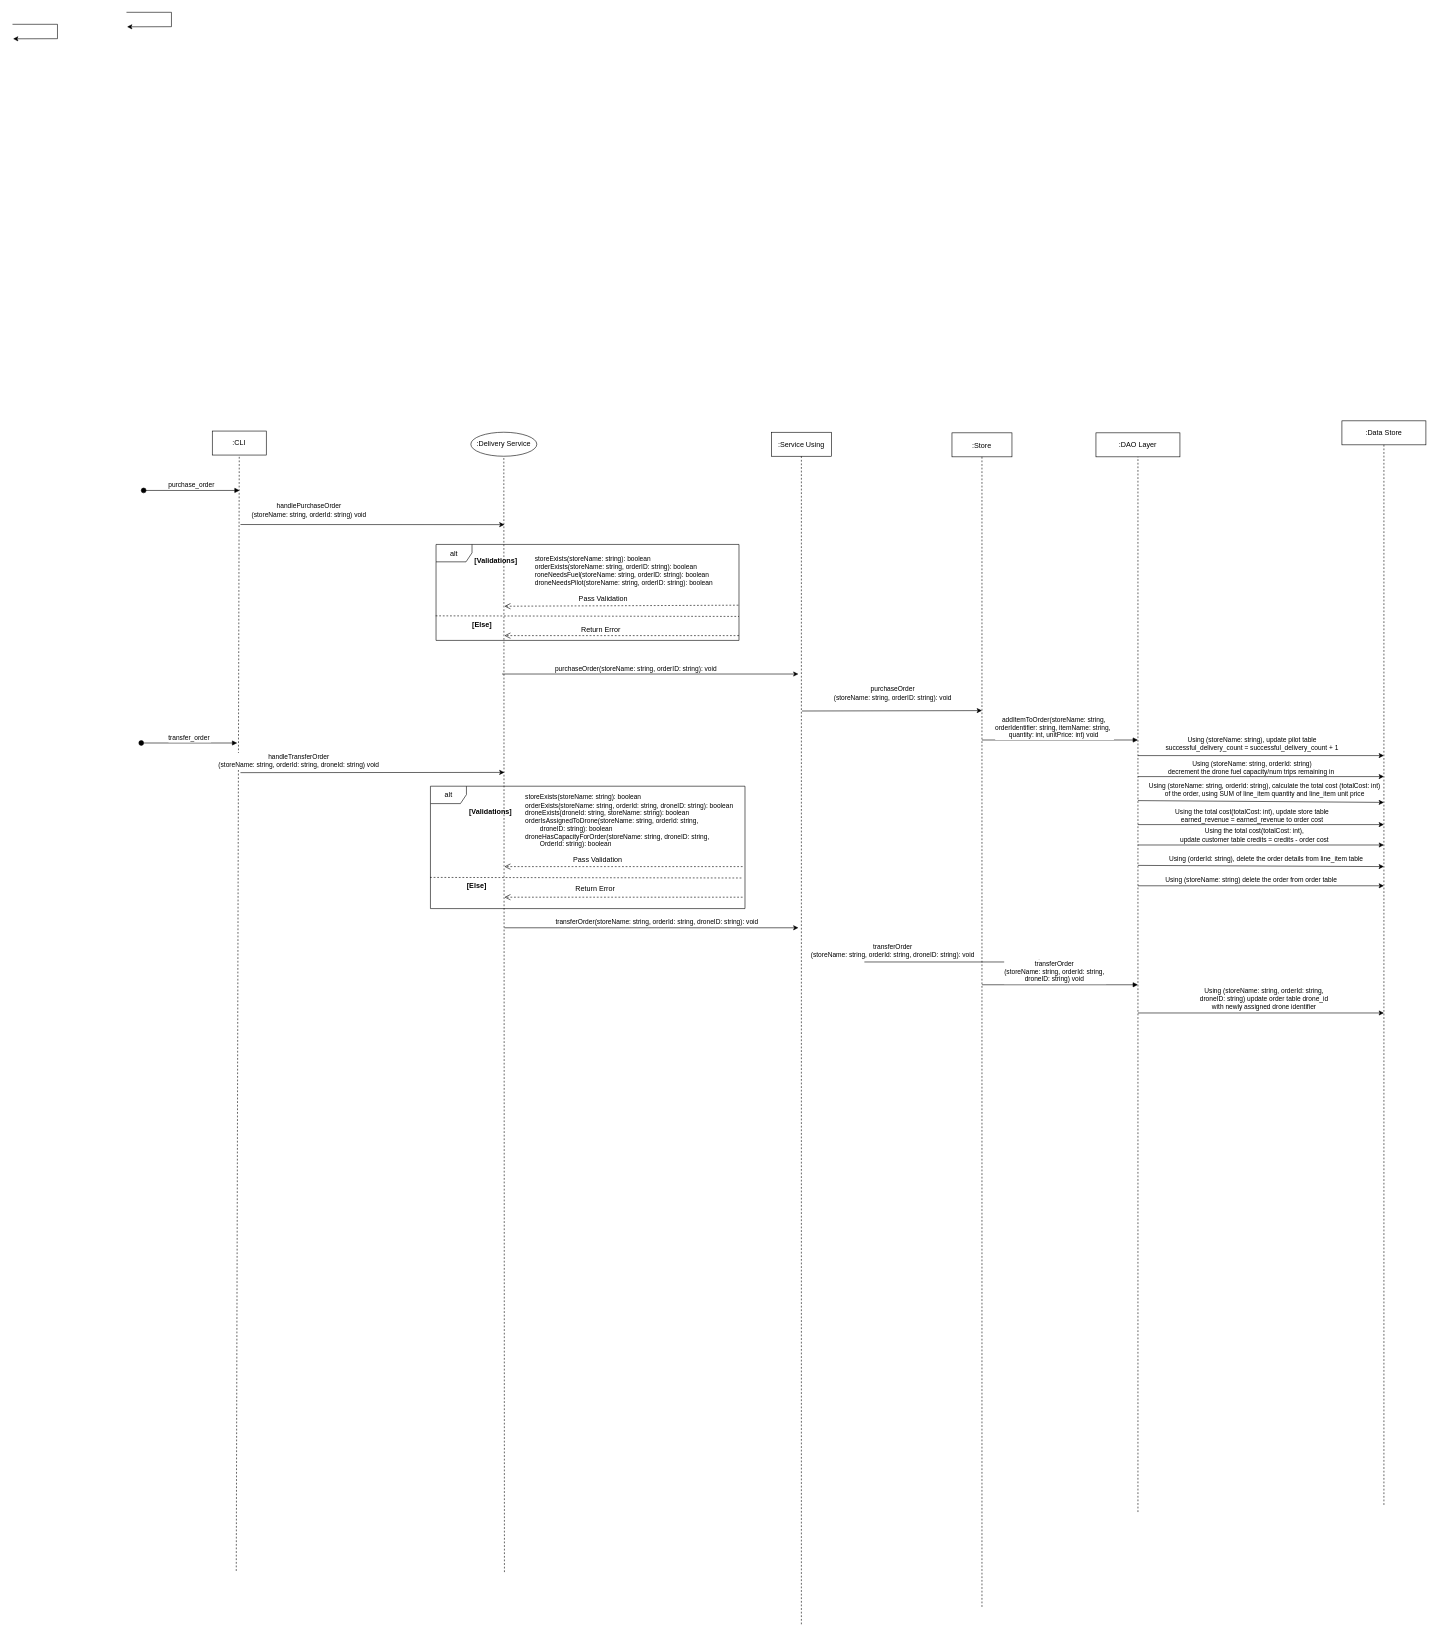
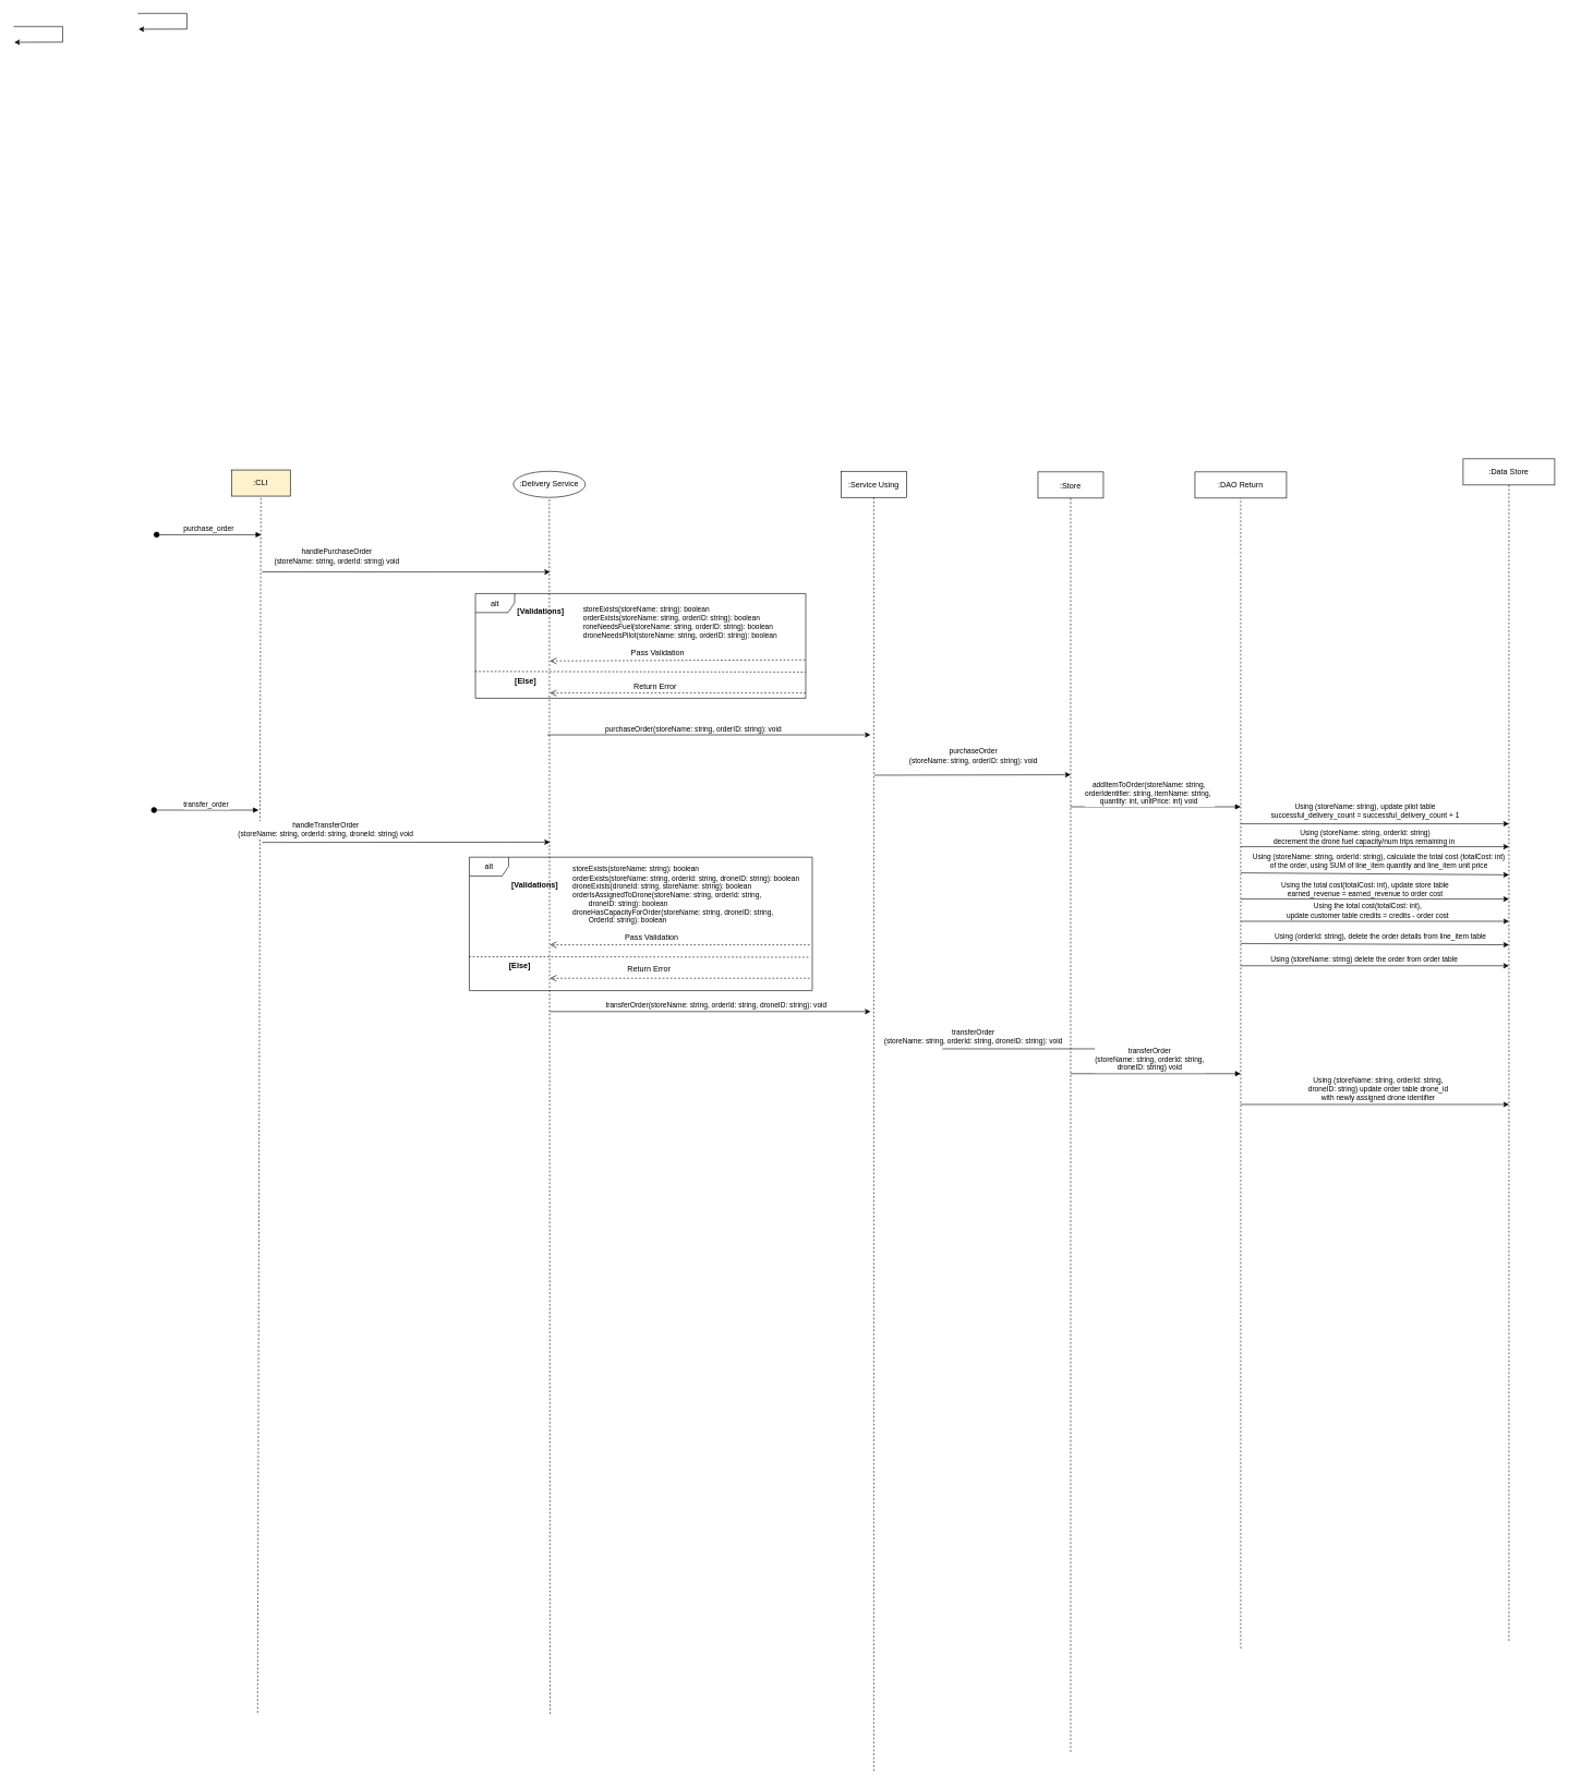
- <mxCell id="30" value=":CLI" style="rounded=0;whiteSpace=wrap;html=1;" parent="1" vertex="1"><mxGeometry x="353" y="718" width="90" height="40" as="geometry" /></mxCell>
+ <mxCell id="30" value=":CLI" style="rounded=0;whiteSpace=wrap;html=1;fillColor=#fff2cc;" parent="1" vertex="1"><mxGeometry x="353" y="718" width="90" height="40" as="geometry" /></mxCell>
- <mxCell id="25" value=":DAO Layer" style="shape=rect;html=1;whiteSpace=wrap;align=center;" parent="1" vertex="1"><mxGeometry x="1826" y="721" width="140" height="40" as="geometry" /></mxCell>
+ <mxCell id="25" value=":DAO Return" style="shape=rect;html=1;whiteSpace=wrap;align=center;" parent="1" vertex="1"><mxGeometry x="1826" y="721" width="140" height="40" as="geometry" /></mxCell>
